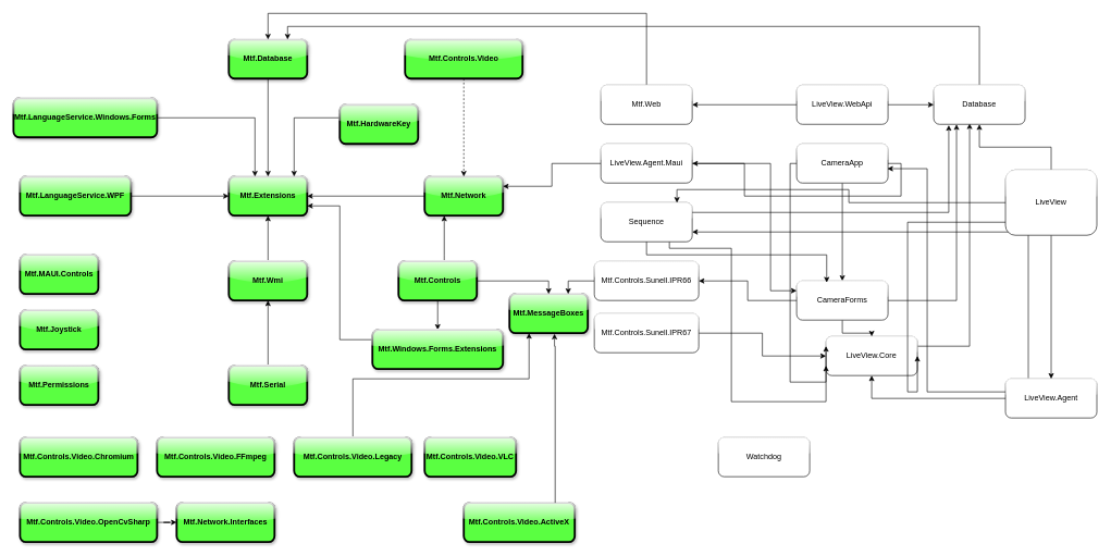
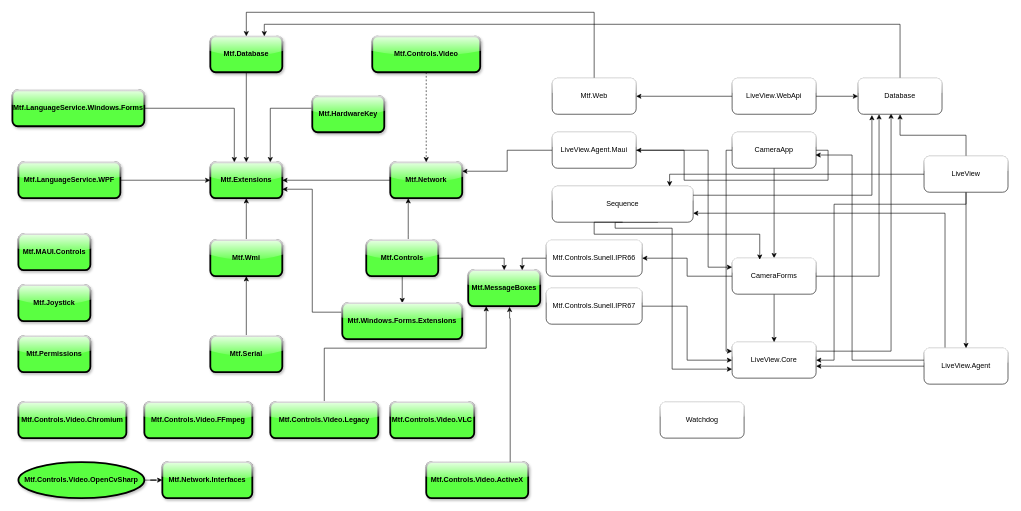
- <mxCell id="57" value="LiveView" style="rounded=1;whiteSpace=wrap;html=1;textShadow=0;fillColor=light-dark(#FFFFFF,#CCCC00);strokeColor=default;align=center;verticalAlign=middle;fontFamily=Helvetica;fontSize=12;fontColor=light-dark(#000000,#0000FF);glass=1;" vertex="1" parent="1"><mxGeometry x="1540" y="260" width="140" height="100" as="geometry" /></mxCell>
+ <mxCell id="57" value="LiveView" style="rounded=1;whiteSpace=wrap;html=1;textShadow=0;fillColor=light-dark(#FFFFFF,#CCCC00);strokeColor=default;align=center;verticalAlign=middle;fontFamily=Helvetica;fontSize=12;fontColor=light-dark(#000000,#0000FF);glass=1;" vertex="1" parent="1"><mxGeometry x="1540" y="260" width="140" height="60" as="geometry" /></mxCell>
- <mxCell id="68" value="Sequence" style="rounded=1;whiteSpace=wrap;html=1;textShadow=0;fillColor=light-dark(#FFFFFF,#CCCC00);strokeColor=default;align=center;verticalAlign=middle;fontFamily=Helvetica;fontSize=12;fontColor=light-dark(#000000,#0000FF);glass=1;" vertex="1" parent="1"><mxGeometry x="920" y="310" width="140" height="60" as="geometry" /></mxCell>
+ <mxCell id="68" value="Sequence" style="rounded=1;whiteSpace=wrap;html=1;textShadow=0;fillColor=light-dark(#FFFFFF,#CCCC00);strokeColor=default;align=center;verticalAlign=middle;fontFamily=Helvetica;fontSize=12;fontColor=light-dark(#000000,#0000FF);glass=1;" vertex="1" parent="1"><mxGeometry x="920" y="310" width="235" height="60" as="geometry" /></mxCell>
- <mxCell id="53" value="LiveView.Core" style="rounded=1;whiteSpace=wrap;html=1;textShadow=0;fillColor=light-dark(#FFFFFF,#4147FF);glass=1;" vertex="1" parent="1"><mxGeometry x="1265" y="515" width="140" height="60" as="geometry" /></mxCell>
+ <mxCell id="53" value="LiveView.Core" style="rounded=1;whiteSpace=wrap;html=1;textShadow=0;fillColor=light-dark(#FFFFFF,#4147FF);glass=1;" vertex="1" parent="1"><mxGeometry x="1220" y="570" width="140" height="60" as="geometry" /></mxCell>
- <mxCell id="36" value="Mtf.Controls.Video.OpenCvSharp" style="rounded=1;whiteSpace=wrap;html=1;textShadow=0;fillColor=light-dark(#5AFF41,#FFB366);fontColor=light-dark(#000000,#0000CC);fontStyle=1;strokeColor=light-dark(#000000,#0000FF);align=center;verticalAlign=middle;fontFamily=Helvetica;fontSize=12;strokeWidth=3;shadow=1;glass=1;" vertex="1" parent="1"><mxGeometry x="30" y="770" width="210" height="60" as="geometry" /></mxCell>
+ <mxCell id="36" value="Mtf.Controls.Video.OpenCvSharp" style="ellipse;whiteSpace=wrap;html=1;textShadow=0;fillColor=light-dark(#5AFF41,#FFB366);fontColor=light-dark(#000000,#0000CC);fontStyle=1;strokeColor=light-dark(#000000,#0000FF);align=center;verticalAlign=middle;fontFamily=Helvetica;fontSize=12;strokeWidth=3;shadow=1;glass=1;" vertex="1" parent="1"><mxGeometry x="30" y="770" width="210" height="60" as="geometry" /></mxCell>
